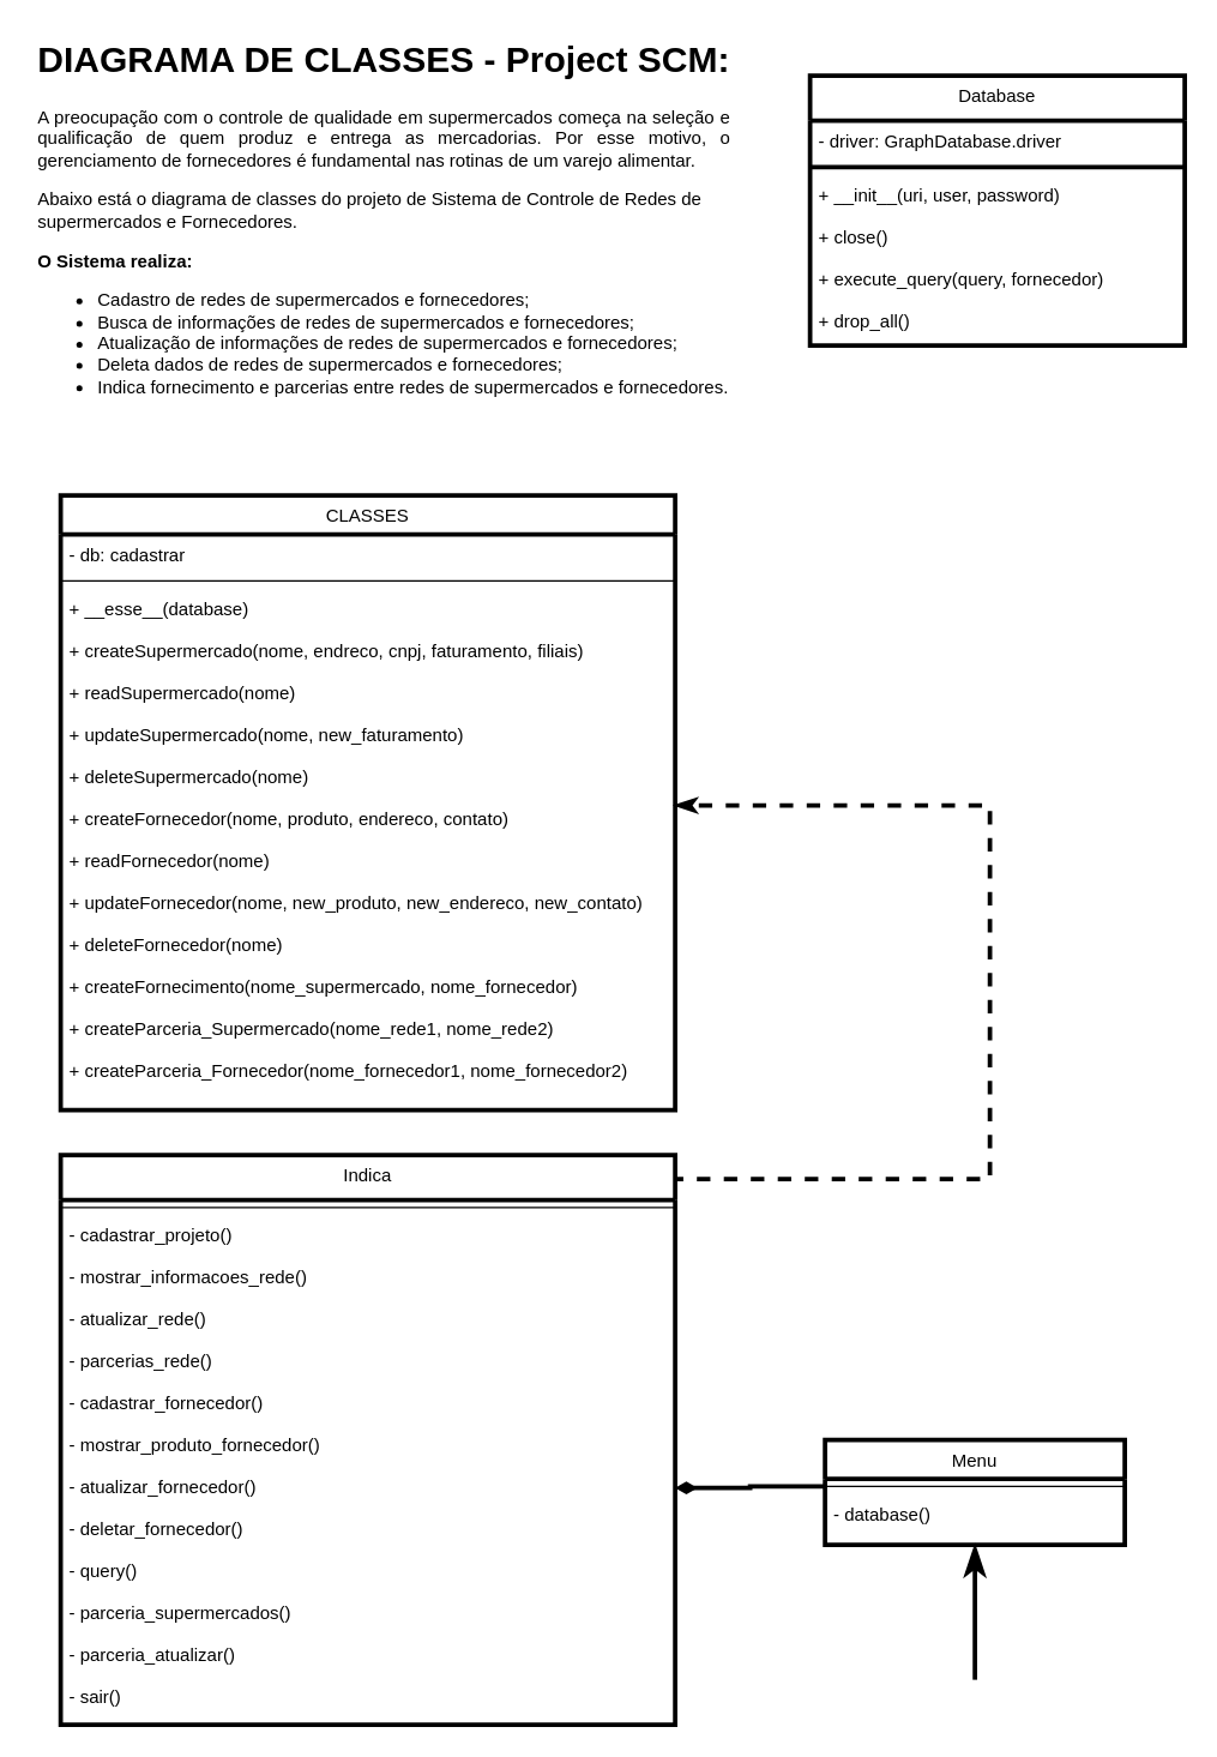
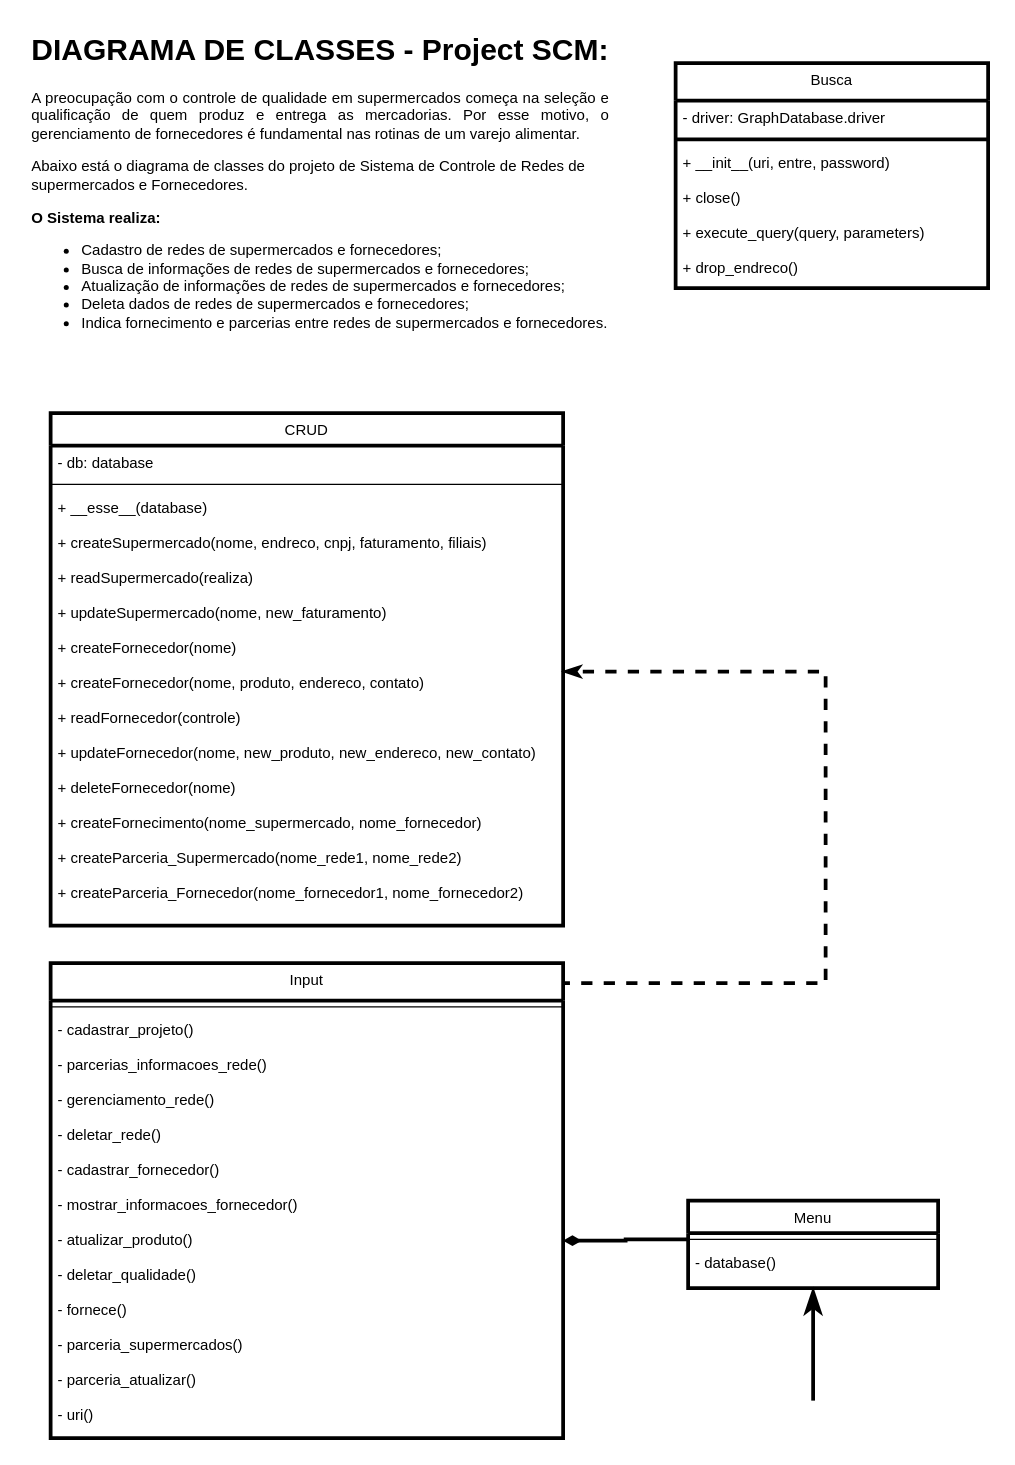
- <mxCell id="2" value="Database" style="swimlane;fontStyle=0;align=center;verticalAlign=top;childLayout=stackLayout;horizontal=1;startSize=30;horizontalStack=0;resizeParent=1;resizeLast=0;collapsible=1;marginBottom=0;rounded=0;shadow=0;strokeWidth=3;" parent="1" vertex="1"><mxGeometry x="540" y="50" width="250" height="180" as="geometry"><mxRectangle x="230" y="140" width="160" height="26" as="alternateBounds" /></mxGeometry></mxCell>
+ <mxCell id="2" value="Busca" style="swimlane;fontStyle=0;align=center;verticalAlign=top;childLayout=stackLayout;horizontal=1;startSize=30;horizontalStack=0;resizeParent=1;resizeLast=0;collapsible=1;marginBottom=0;rounded=0;shadow=0;strokeWidth=3;" parent="1" vertex="1"><mxGeometry x="540" y="50" width="250" height="180" as="geometry"><mxRectangle x="230" y="140" width="160" height="26" as="alternateBounds" /></mxGeometry></mxCell>
- <mxCell id="5" value="+ __init__(uri, user, password)" style="text;align=left;verticalAlign=top;spacingLeft=4;spacingRight=4;overflow=hidden;rotatable=0;points=[[0,0.5],[1,0.5]];portConstraint=eastwest;rounded=0;shadow=0;html=0;" parent="2" vertex="1"><mxGeometry y="66" width="250" height="28" as="geometry" /></mxCell>
+ <mxCell id="5" value="+ __init__(uri, entre, password)" style="text;align=left;verticalAlign=top;spacingLeft=4;spacingRight=4;overflow=hidden;rotatable=0;points=[[0,0.5],[1,0.5]];portConstraint=eastwest;rounded=0;shadow=0;html=0;" parent="2" vertex="1"><mxGeometry y="66" width="250" height="28" as="geometry" /></mxCell>
- <mxCell id="7" value="+ execute_query(query, fornecedor)" style="text;align=left;verticalAlign=top;spacingLeft=4;spacingRight=4;overflow=hidden;rotatable=0;points=[[0,0.5],[1,0.5]];portConstraint=eastwest;rounded=0;shadow=0;html=0;" parent="2" vertex="1"><mxGeometry y="122" width="250" height="28" as="geometry" /></mxCell>
+ <mxCell id="7" value="+ execute_query(query, parameters)" style="text;align=left;verticalAlign=top;spacingLeft=4;spacingRight=4;overflow=hidden;rotatable=0;points=[[0,0.5],[1,0.5]];portConstraint=eastwest;rounded=0;shadow=0;html=0;" parent="2" vertex="1"><mxGeometry y="122" width="250" height="28" as="geometry" /></mxCell>
- <mxCell id="8" value="+ drop_all()" style="text;align=left;verticalAlign=top;spacingLeft=4;spacingRight=4;overflow=hidden;rotatable=0;points=[[0,0.5],[1,0.5]];portConstraint=eastwest;rounded=0;shadow=0;html=0;" parent="2" vertex="1"><mxGeometry y="150" width="250" height="28" as="geometry" /></mxCell>
+ <mxCell id="8" value="+ drop_endreco()" style="text;align=left;verticalAlign=top;spacingLeft=4;spacingRight=4;overflow=hidden;rotatable=0;points=[[0,0.5],[1,0.5]];portConstraint=eastwest;rounded=0;shadow=0;html=0;" parent="2" vertex="1"><mxGeometry y="150" width="250" height="28" as="geometry" /></mxCell>
- <mxCell id="13" value="CLASSES" style="swimlane;fontStyle=0;align=center;verticalAlign=top;childLayout=stackLayout;horizontal=1;startSize=26;horizontalStack=0;resizeParent=1;resizeLast=0;collapsible=1;marginBottom=0;rounded=0;shadow=0;strokeWidth=3;" parent="1" vertex="1"><mxGeometry x="40" y="330" width="410" height="410" as="geometry"><mxRectangle x="230" y="140" width="160" height="26" as="alternateBounds" /></mxGeometry></mxCell>
+ <mxCell id="13" value="CRUD" style="swimlane;fontStyle=0;align=center;verticalAlign=top;childLayout=stackLayout;horizontal=1;startSize=26;horizontalStack=0;resizeParent=1;resizeLast=0;collapsible=1;marginBottom=0;rounded=0;shadow=0;strokeWidth=3;" parent="1" vertex="1"><mxGeometry x="40" y="330" width="410" height="410" as="geometry"><mxRectangle x="230" y="140" width="160" height="26" as="alternateBounds" /></mxGeometry></mxCell>
- <mxCell id="14" value="- db: cadastrar" style="text;align=left;verticalAlign=top;spacingLeft=4;spacingRight=4;overflow=hidden;rotatable=0;points=[[0,0.5],[1,0.5]];portConstraint=eastwest;" parent="13" vertex="1"><mxGeometry y="26" width="410" height="26" as="geometry" /></mxCell>
+ <mxCell id="14" value="- db: database" style="text;align=left;verticalAlign=top;spacingLeft=4;spacingRight=4;overflow=hidden;rotatable=0;points=[[0,0.5],[1,0.5]];portConstraint=eastwest;" parent="13" vertex="1"><mxGeometry y="26" width="410" height="26" as="geometry" /></mxCell>
- <mxCell id="18" value="+ readSupermercado(nome)          &#10;&#10;" style="text;align=left;verticalAlign=top;spacingLeft=4;spacingRight=4;overflow=hidden;rotatable=0;points=[[0,0.5],[1,0.5]];portConstraint=eastwest;rounded=0;shadow=0;html=0;" parent="13" vertex="1"><mxGeometry y="118" width="410" height="28" as="geometry" /></mxCell>
+ <mxCell id="18" value="+ readSupermercado(realiza)          &#10;&#10;" style="text;align=left;verticalAlign=top;spacingLeft=4;spacingRight=4;overflow=hidden;rotatable=0;points=[[0,0.5],[1,0.5]];portConstraint=eastwest;rounded=0;shadow=0;html=0;" parent="13" vertex="1"><mxGeometry y="118" width="410" height="28" as="geometry" /></mxCell>
- <mxCell id="20" value="+ deleteSupermercado(nome)             &#10;&#10;" style="text;align=left;verticalAlign=top;spacingLeft=4;spacingRight=4;overflow=hidden;rotatable=0;points=[[0,0.5],[1,0.5]];portConstraint=eastwest;rounded=0;shadow=0;html=0;" parent="13" vertex="1"><mxGeometry y="174" width="410" height="28" as="geometry" /></mxCell>
+ <mxCell id="20" value="+ createFornecedor(nome)             &#10;&#10;" style="text;align=left;verticalAlign=top;spacingLeft=4;spacingRight=4;overflow=hidden;rotatable=0;points=[[0,0.5],[1,0.5]];portConstraint=eastwest;rounded=0;shadow=0;html=0;" parent="13" vertex="1"><mxGeometry y="174" width="410" height="28" as="geometry" /></mxCell>
- <mxCell id="22" value="+ readFornecedor(nome)        &#10;&#10;" style="text;align=left;verticalAlign=top;spacingLeft=4;spacingRight=4;overflow=hidden;rotatable=0;points=[[0,0.5],[1,0.5]];portConstraint=eastwest;rounded=0;shadow=0;html=0;" parent="13" vertex="1"><mxGeometry y="230" width="410" height="28" as="geometry" /></mxCell>
+ <mxCell id="22" value="+ readFornecedor(controle)        &#10;&#10;" style="text;align=left;verticalAlign=top;spacingLeft=4;spacingRight=4;overflow=hidden;rotatable=0;points=[[0,0.5],[1,0.5]];portConstraint=eastwest;rounded=0;shadow=0;html=0;" parent="13" vertex="1"><mxGeometry y="230" width="410" height="28" as="geometry" /></mxCell>
- <mxCell id="28" value="Indica" style="swimlane;fontStyle=0;align=center;verticalAlign=top;childLayout=stackLayout;horizontal=1;startSize=30;horizontalStack=0;resizeParent=1;resizeLast=0;collapsible=1;marginBottom=0;rounded=0;shadow=0;strokeWidth=3;" parent="1" vertex="1"><mxGeometry x="40" y="770" width="410" height="380" as="geometry"><mxRectangle x="230" y="140" width="160" height="26" as="alternateBounds" /></mxGeometry></mxCell>
+ <mxCell id="28" value="Input" style="swimlane;fontStyle=0;align=center;verticalAlign=top;childLayout=stackLayout;horizontal=1;startSize=30;horizontalStack=0;resizeParent=1;resizeLast=0;collapsible=1;marginBottom=0;rounded=0;shadow=0;strokeWidth=3;" parent="1" vertex="1"><mxGeometry x="40" y="770" width="410" height="380" as="geometry"><mxRectangle x="230" y="140" width="160" height="26" as="alternateBounds" /></mxGeometry></mxCell>
- <mxCell id="31" value="- mostrar_informacoes_rede()   " style="text;align=left;verticalAlign=top;spacingLeft=4;spacingRight=4;overflow=hidden;rotatable=0;points=[[0,0.5],[1,0.5]];portConstraint=eastwest;rounded=0;shadow=0;html=0;" parent="28" vertex="1"><mxGeometry y="68" width="410" height="28" as="geometry" /></mxCell>
+ <mxCell id="31" value="- parcerias_informacoes_rede()   " style="text;align=left;verticalAlign=top;spacingLeft=4;spacingRight=4;overflow=hidden;rotatable=0;points=[[0,0.5],[1,0.5]];portConstraint=eastwest;rounded=0;shadow=0;html=0;" parent="28" vertex="1"><mxGeometry y="68" width="410" height="28" as="geometry" /></mxCell>
- <mxCell id="32" value="- atualizar_rede() " style="text;align=left;verticalAlign=top;spacingLeft=4;spacingRight=4;overflow=hidden;rotatable=0;points=[[0,0.5],[1,0.5]];portConstraint=eastwest;rounded=0;shadow=0;html=0;" parent="28" vertex="1"><mxGeometry y="96" width="410" height="28" as="geometry" /></mxCell>
+ <mxCell id="32" value="- gerenciamento_rede() " style="text;align=left;verticalAlign=top;spacingLeft=4;spacingRight=4;overflow=hidden;rotatable=0;points=[[0,0.5],[1,0.5]];portConstraint=eastwest;rounded=0;shadow=0;html=0;" parent="28" vertex="1"><mxGeometry y="96" width="410" height="28" as="geometry" /></mxCell>
- <mxCell id="33" value="- parcerias_rede()        &#10;&#10;" style="text;align=left;verticalAlign=top;spacingLeft=4;spacingRight=4;overflow=hidden;rotatable=0;points=[[0,0.5],[1,0.5]];portConstraint=eastwest;rounded=0;shadow=0;html=0;strokeWidth=3;" parent="28" vertex="1"><mxGeometry y="124" width="410" height="28" as="geometry" /></mxCell>
+ <mxCell id="33" value="- deletar_rede()        &#10;&#10;" style="text;align=left;verticalAlign=top;spacingLeft=4;spacingRight=4;overflow=hidden;rotatable=0;points=[[0,0.5],[1,0.5]];portConstraint=eastwest;rounded=0;shadow=0;html=0;strokeWidth=3;" parent="28" vertex="1"><mxGeometry y="124" width="410" height="28" as="geometry" /></mxCell>
- <mxCell id="35" value="- mostrar_produto_fornecedor() " style="text;align=left;verticalAlign=top;spacingLeft=4;spacingRight=4;overflow=hidden;rotatable=0;points=[[0,0.5],[1,0.5]];portConstraint=eastwest;rounded=0;shadow=0;html=0;" parent="28" vertex="1"><mxGeometry y="180" width="410" height="28" as="geometry" /></mxCell>
+ <mxCell id="35" value="- mostrar_informacoes_fornecedor() " style="text;align=left;verticalAlign=top;spacingLeft=4;spacingRight=4;overflow=hidden;rotatable=0;points=[[0,0.5],[1,0.5]];portConstraint=eastwest;rounded=0;shadow=0;html=0;" parent="28" vertex="1"><mxGeometry y="180" width="410" height="28" as="geometry" /></mxCell>
- <mxCell id="36" value="- atualizar_fornecedor() " style="text;align=left;verticalAlign=top;spacingLeft=4;spacingRight=4;overflow=hidden;rotatable=0;points=[[0,0.5],[1,0.5]];portConstraint=eastwest;rounded=0;shadow=0;html=0;" parent="28" vertex="1"><mxGeometry y="208" width="410" height="28" as="geometry" /></mxCell>
+ <mxCell id="36" value="- atualizar_produto() " style="text;align=left;verticalAlign=top;spacingLeft=4;spacingRight=4;overflow=hidden;rotatable=0;points=[[0,0.5],[1,0.5]];portConstraint=eastwest;rounded=0;shadow=0;html=0;" parent="28" vertex="1"><mxGeometry y="208" width="410" height="28" as="geometry" /></mxCell>
- <mxCell id="37" value="- deletar_fornecedor()  " style="text;align=left;verticalAlign=top;spacingLeft=4;spacingRight=4;overflow=hidden;rotatable=0;points=[[0,0.5],[1,0.5]];portConstraint=eastwest;rounded=0;shadow=0;html=0;" parent="28" vertex="1"><mxGeometry y="236" width="410" height="28" as="geometry" /></mxCell>
+ <mxCell id="37" value="- deletar_qualidade()  " style="text;align=left;verticalAlign=top;spacingLeft=4;spacingRight=4;overflow=hidden;rotatable=0;points=[[0,0.5],[1,0.5]];portConstraint=eastwest;rounded=0;shadow=0;html=0;" parent="28" vertex="1"><mxGeometry y="236" width="410" height="28" as="geometry" /></mxCell>
- <mxCell id="38" value="- query() " style="text;align=left;verticalAlign=top;spacingLeft=4;spacingRight=4;overflow=hidden;rotatable=0;points=[[0,0.5],[1,0.5]];portConstraint=eastwest;rounded=0;shadow=0;html=0;" parent="28" vertex="1"><mxGeometry y="264" width="410" height="28" as="geometry" /></mxCell>
+ <mxCell id="38" value="- fornece() " style="text;align=left;verticalAlign=top;spacingLeft=4;spacingRight=4;overflow=hidden;rotatable=0;points=[[0,0.5],[1,0.5]];portConstraint=eastwest;rounded=0;shadow=0;html=0;" parent="28" vertex="1"><mxGeometry y="264" width="410" height="28" as="geometry" /></mxCell>
- <mxCell id="41" value="- sair() " style="text;align=left;verticalAlign=top;spacingLeft=4;spacingRight=4;overflow=hidden;rotatable=0;points=[[0,0.5],[1,0.5]];portConstraint=eastwest;rounded=0;shadow=0;html=0;" parent="28" vertex="1"><mxGeometry y="348" width="410" height="28" as="geometry" /></mxCell>
+ <mxCell id="41" value="- uri() " style="text;align=left;verticalAlign=top;spacingLeft=4;spacingRight=4;overflow=hidden;rotatable=0;points=[[0,0.5],[1,0.5]];portConstraint=eastwest;rounded=0;shadow=0;html=0;" parent="28" vertex="1"><mxGeometry y="348" width="410" height="28" as="geometry" /></mxCell>
